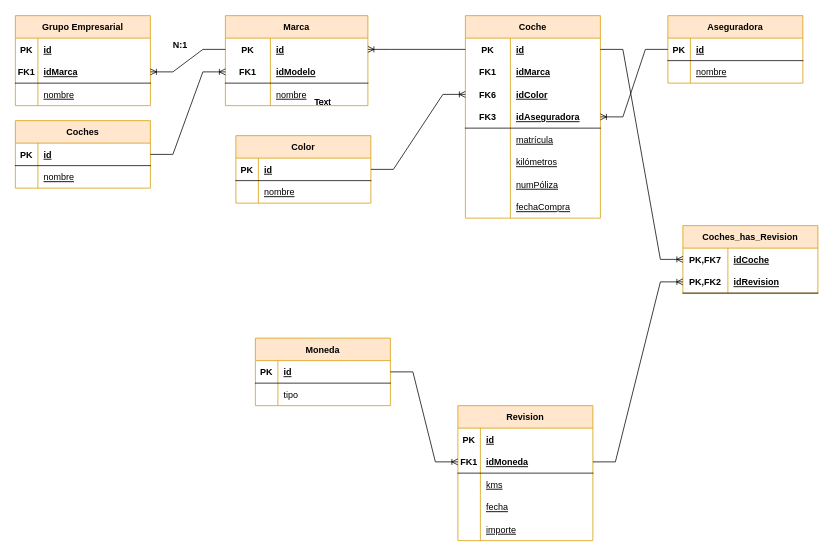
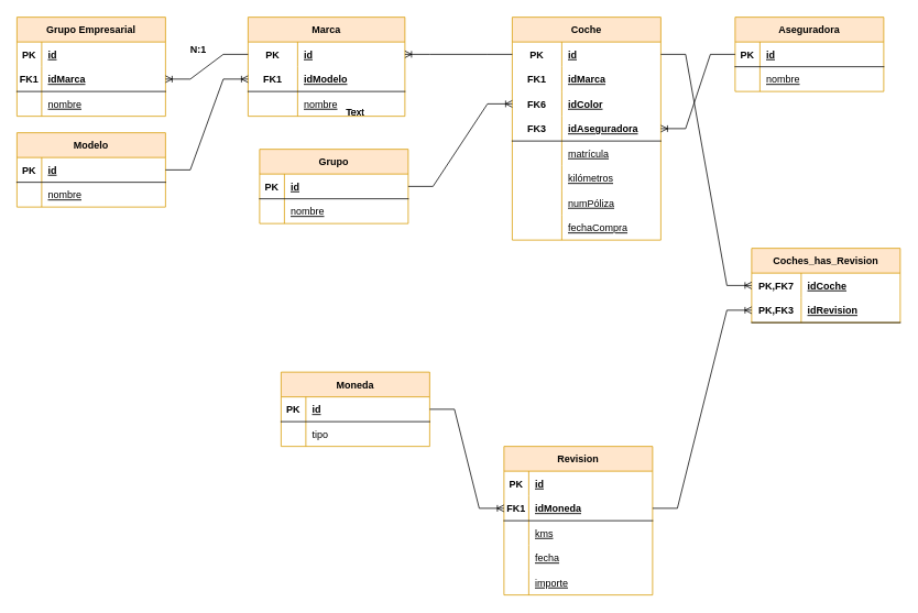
- <mxCell id="37" value="Coches" style="shape=table;startSize=30;container=1;collapsible=1;childLayout=tableLayout;fixedRows=1;rowLines=0;fontStyle=1;align=center;resizeLast=1;fillColor=#ffe6cc;strokeColor=#d79b00;" parent="1" vertex="1"><mxGeometry x="20" y="160" width="180" height="90" as="geometry" /></mxCell>
+ <mxCell id="37" value="Modelo" style="shape=table;startSize=30;container=1;collapsible=1;childLayout=tableLayout;fixedRows=1;rowLines=0;fontStyle=1;align=center;resizeLast=1;fillColor=#ffe6cc;strokeColor=#d79b00;" parent="1" vertex="1"><mxGeometry x="20" y="160" width="180" height="90" as="geometry" /></mxCell>
- <mxCell id="54" value="Color" style="shape=table;startSize=30;container=1;collapsible=1;childLayout=tableLayout;fixedRows=1;rowLines=0;fontStyle=1;align=center;resizeLast=1;fillColor=#ffe6cc;strokeColor=#d79b00;" parent="1" vertex="1"><mxGeometry x="314" y="180" width="180" height="90" as="geometry" /></mxCell>
+ <mxCell id="54" value="Grupo" style="shape=table;startSize=30;container=1;collapsible=1;childLayout=tableLayout;fixedRows=1;rowLines=0;fontStyle=1;align=center;resizeLast=1;fillColor=#ffe6cc;strokeColor=#d79b00;" parent="1" vertex="1"><mxGeometry x="314" y="180" width="180" height="90" as="geometry" /></mxCell>
- <mxCell id="94" value="PK,FK2" style="shape=partialRectangle;connectable=0;fillColor=none;top=0;left=0;bottom=0;right=0;fontStyle=1;overflow=hidden;" parent="93" vertex="1"><mxGeometry width="60" height="30" as="geometry"><mxRectangle width="60" height="30" as="alternateBounds" /></mxGeometry></mxCell>
+ <mxCell id="94" value="PK,FK3" style="shape=partialRectangle;connectable=0;fillColor=none;top=0;left=0;bottom=0;right=0;fontStyle=1;overflow=hidden;" parent="93" vertex="1"><mxGeometry width="60" height="30" as="geometry"><mxRectangle width="60" height="30" as="alternateBounds" /></mxGeometry></mxCell>
